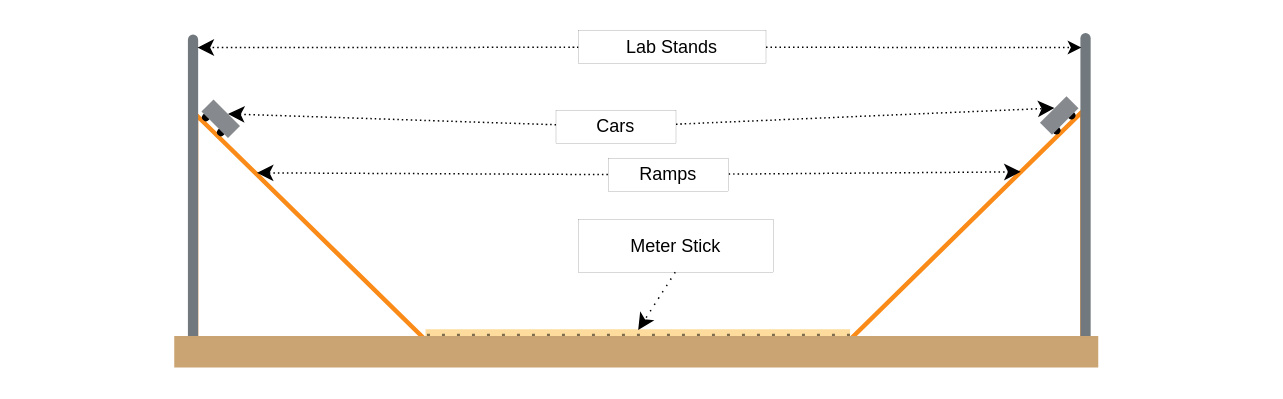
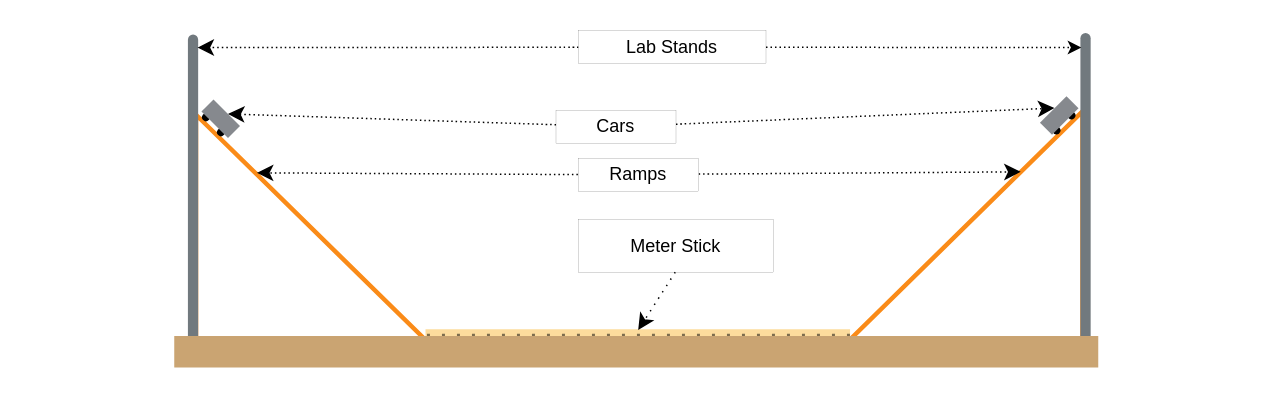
- <mxCell id="23" value="&lt;font data-font-src=&quot;https://fonts.googleapis.com/css?family=Arimo&quot; face=&quot;Arimo&quot; style=&quot;font-size: 12px;&quot;&gt;Ramps&lt;/font&gt;" style="rounded=0;whiteSpace=wrap;html=1;fontSize=12;strokeColor=default;strokeWidth=0;" parent="1" vertex="1"><mxGeometry x="405" y="105" width="80" height="22" as="geometry" /></mxCell>
+ <mxCell id="23" value="&lt;font data-font-src=&quot;https://fonts.googleapis.com/css?family=Arimo&quot; face=&quot;Arimo&quot; style=&quot;font-size: 12px;&quot;&gt;Ramps&lt;/font&gt;" style="rounded=0;whiteSpace=wrap;html=1;fontSize=12;strokeColor=default;strokeWidth=0;" parent="1" vertex="1"><mxGeometry x="385" y="105" width="80" height="22" as="geometry" /></mxCell>
